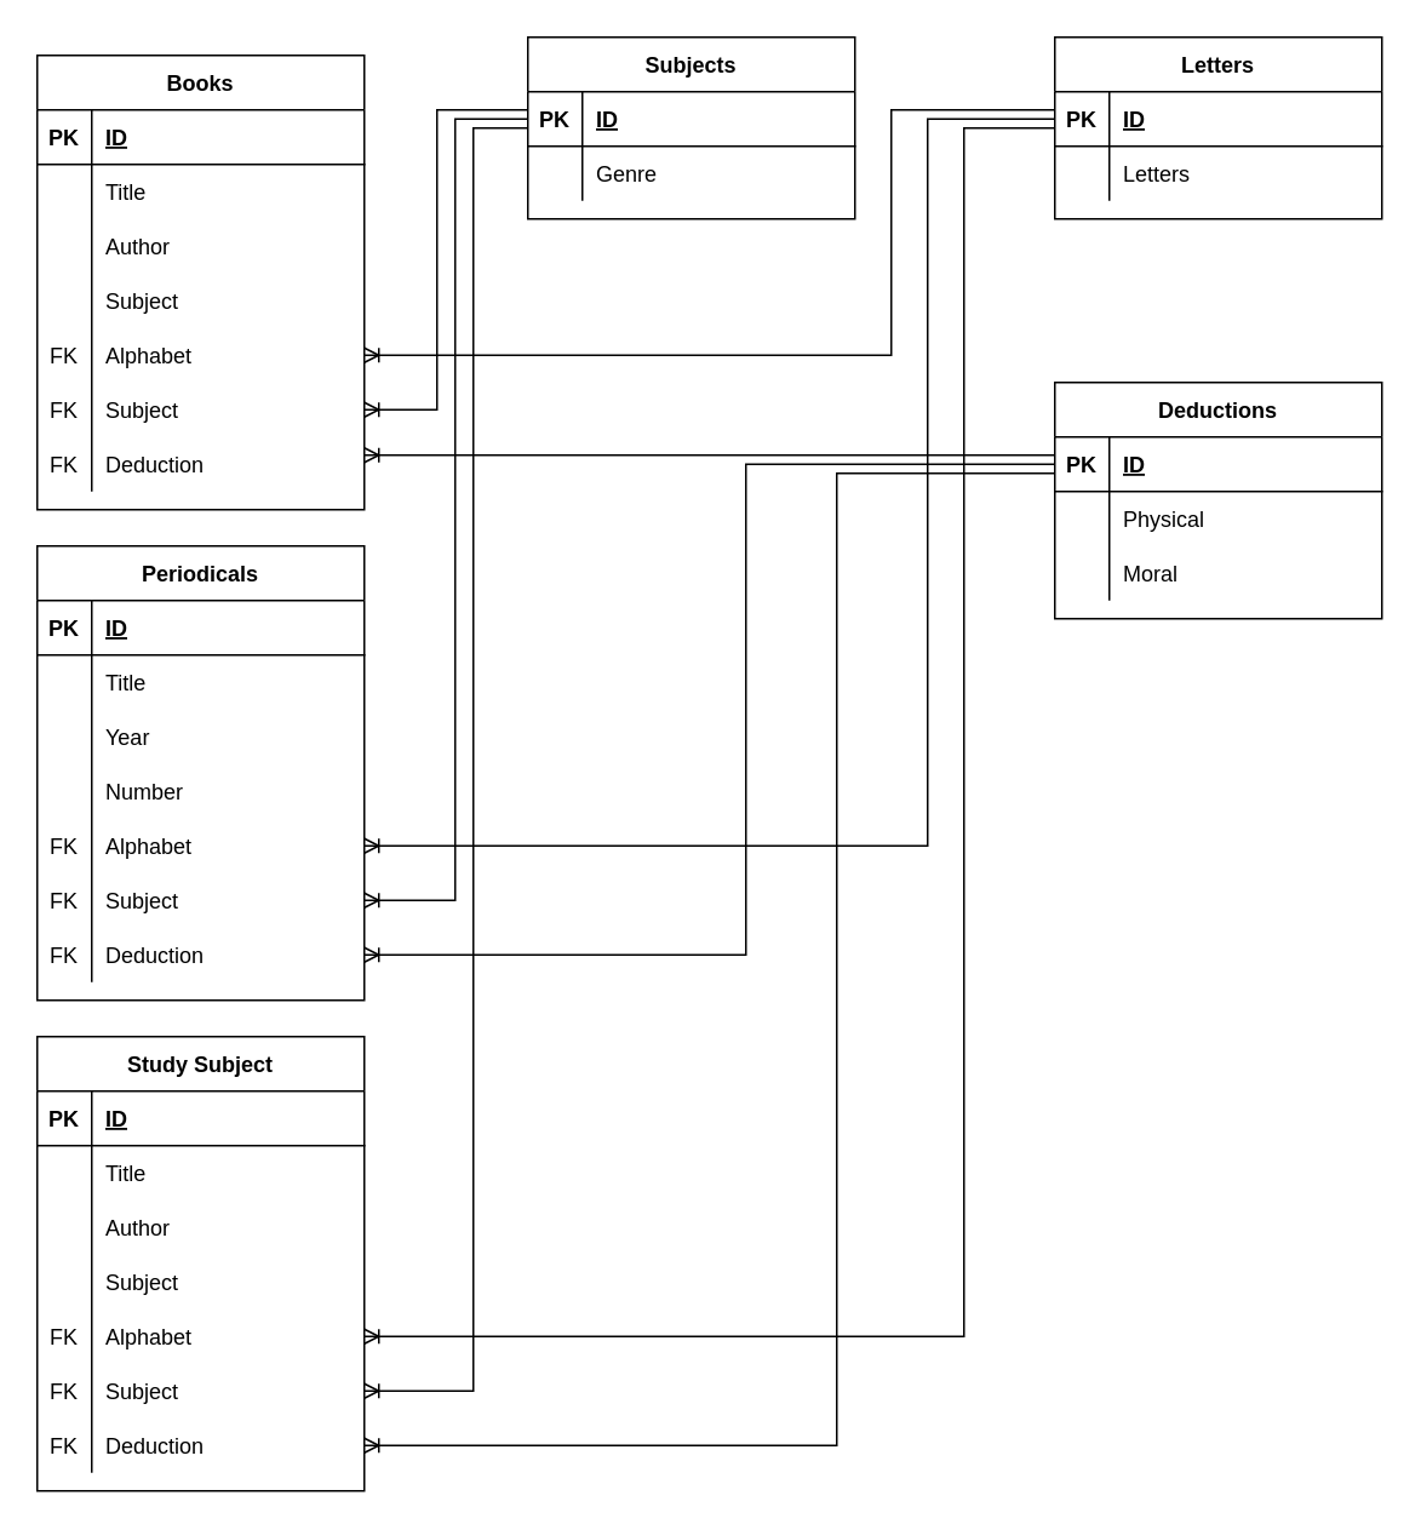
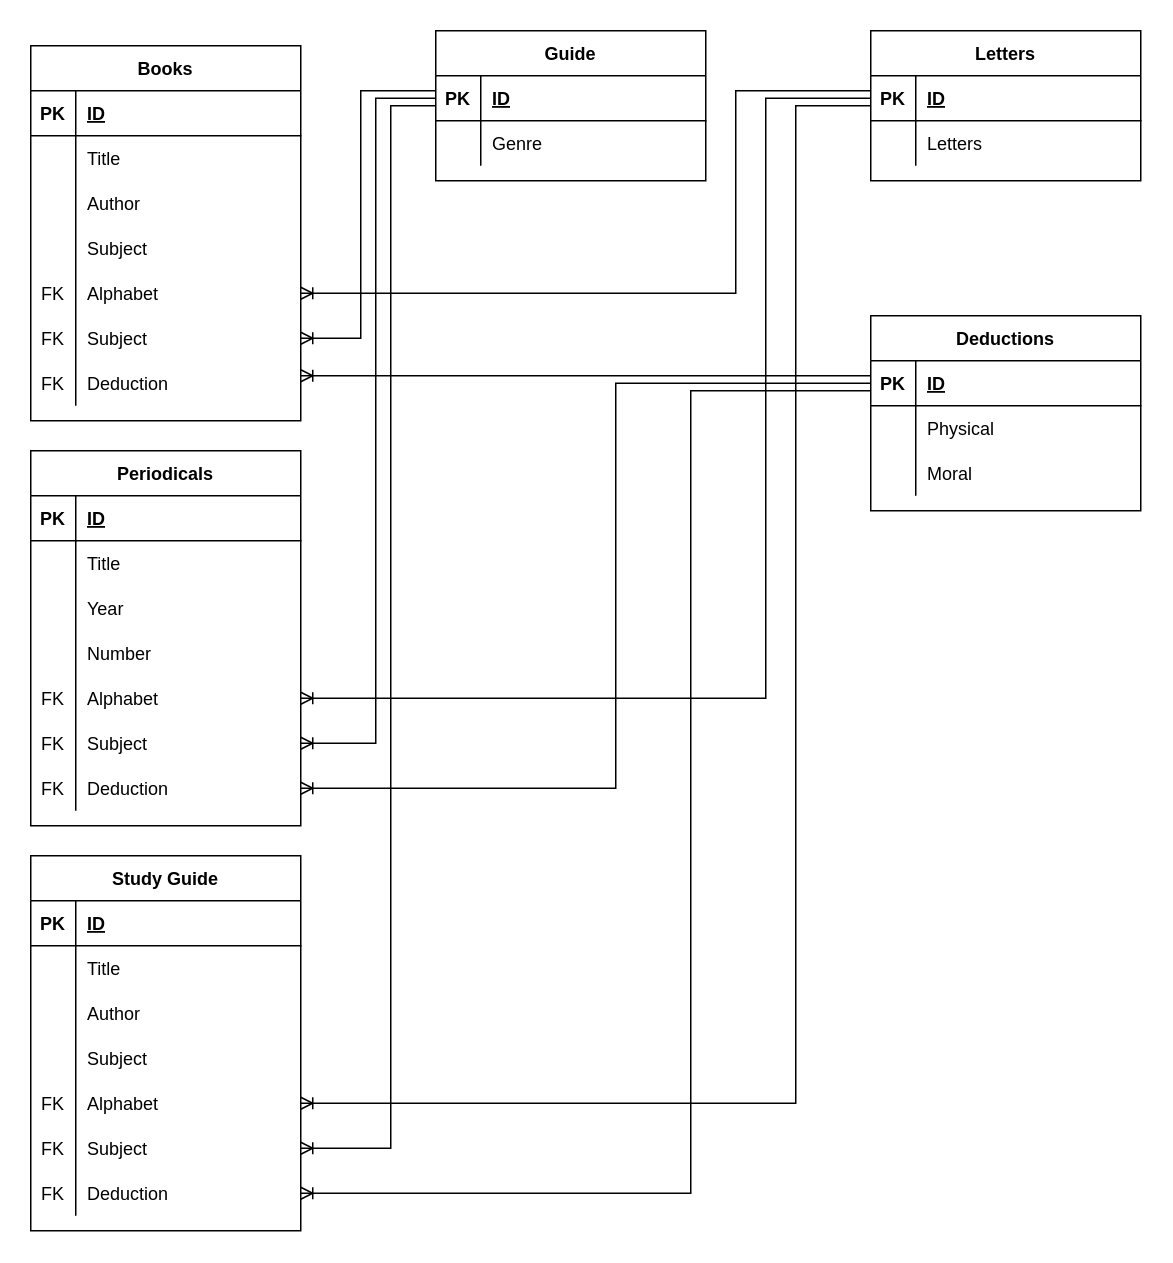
- <mxCell id="24" value="Subjects" style="shape=table;startSize=30;container=1;collapsible=1;childLayout=tableLayout;fixedRows=1;rowLines=0;fontStyle=1;align=center;resizeLast=1;" parent="1" vertex="1"><mxGeometry x="290" y="20" width="180" height="100" as="geometry" /></mxCell>
+ <mxCell id="24" value="Guide" style="shape=table;startSize=30;container=1;collapsible=1;childLayout=tableLayout;fixedRows=1;rowLines=0;fontStyle=1;align=center;resizeLast=1;" parent="1" vertex="1"><mxGeometry x="290" y="20" width="180" height="100" as="geometry" /></mxCell>
- <mxCell id="76" value="Study Subject" style="shape=table;startSize=30;container=1;collapsible=1;childLayout=tableLayout;fixedRows=1;rowLines=0;fontStyle=1;align=center;resizeLast=1;" parent="1" vertex="1"><mxGeometry x="20" y="570" width="180" height="250" as="geometry" /></mxCell>
+ <mxCell id="76" value="Study Guide" style="shape=table;startSize=30;container=1;collapsible=1;childLayout=tableLayout;fixedRows=1;rowLines=0;fontStyle=1;align=center;resizeLast=1;" parent="1" vertex="1"><mxGeometry x="20" y="570" width="180" height="250" as="geometry" /></mxCell>
